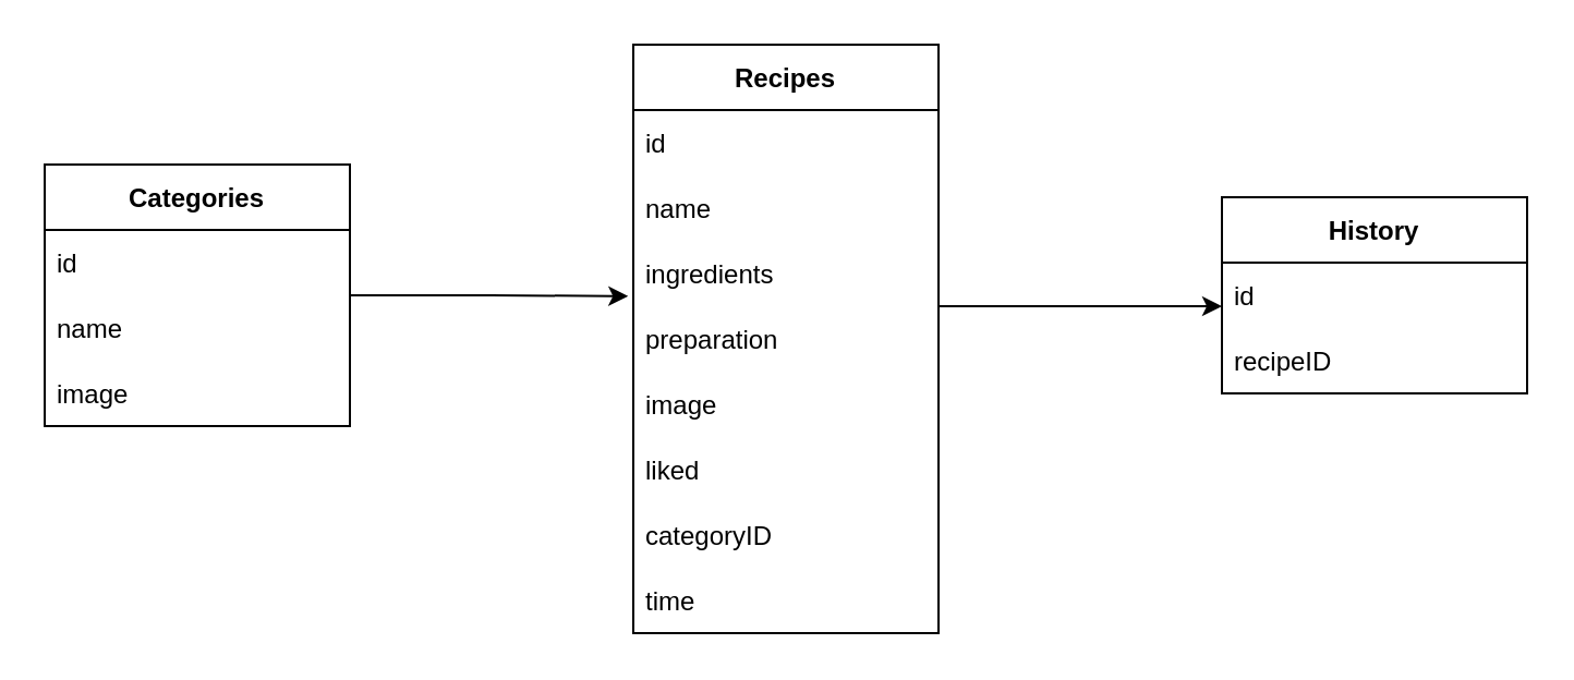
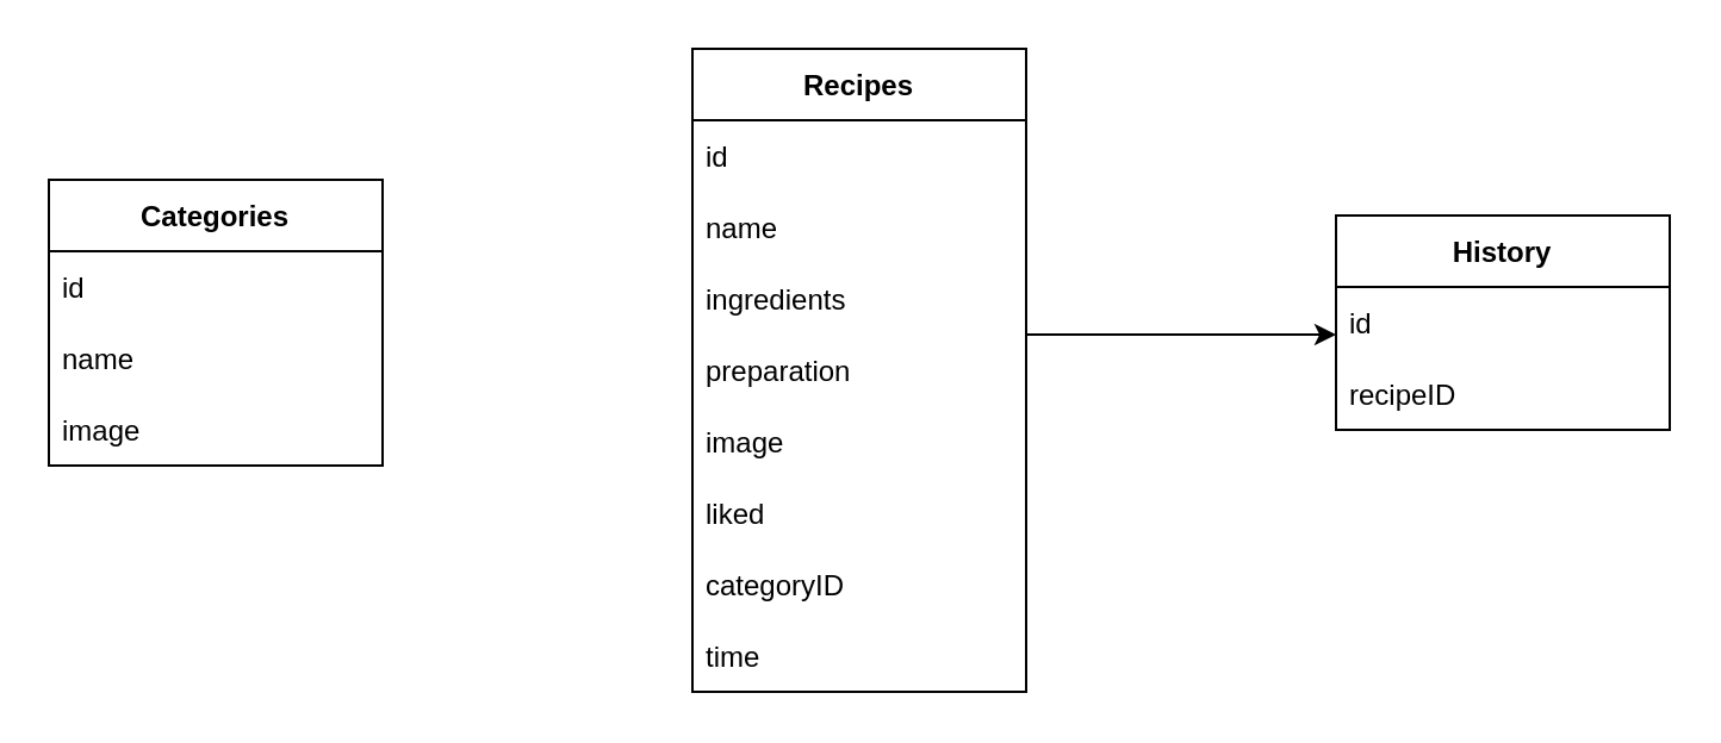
- <mxCell id="2" style="edgeStyle=orthogonalEdgeStyle;rounded=0;orthogonalLoop=1;jettySize=auto;html=1;entryX=-0.017;entryY=0.847;entryDx=0;entryDy=0;entryPerimeter=0;fontColor=#000000;" edge="1" parent="1" source="3" target="10"><mxGeometry relative="1" as="geometry" /></mxCell>
